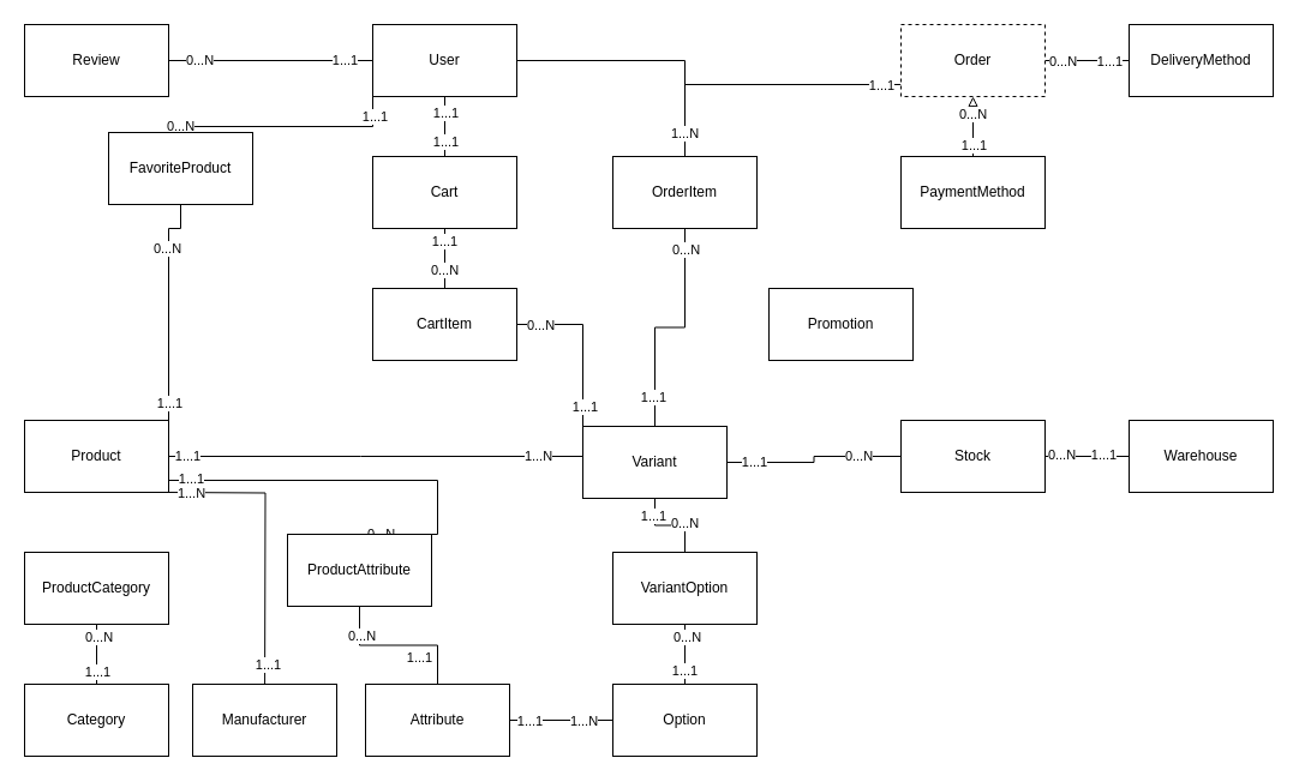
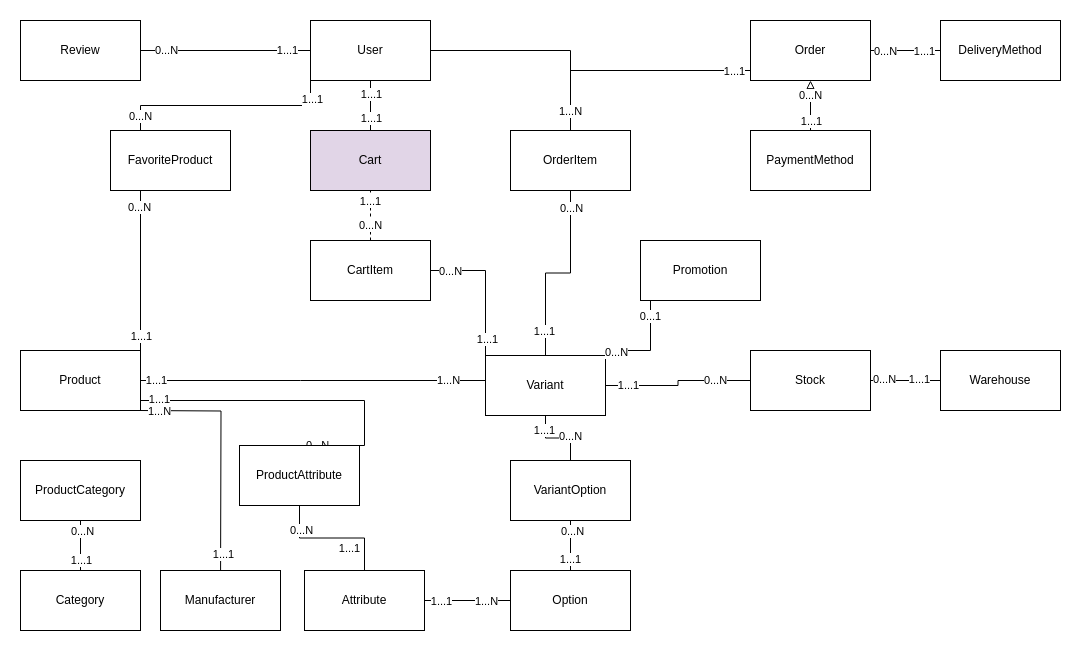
- <mxCell id="17" value="Order" style="rounded=0;whiteSpace=wrap;html=1;dashed=1;" vertex="1" parent="1"><mxGeometry x="750" y="20" width="120" height="60" as="geometry" /></mxCell>
+ <mxCell id="17" value="Order" style="rounded=0;whiteSpace=wrap;html=1;" vertex="1" parent="1"><mxGeometry x="750" y="20" width="120" height="60" as="geometry" /></mxCell>
- <mxCell id="18" value="FavoriteProduct" style="rounded=0;whiteSpace=wrap;html=1;" vertex="1" parent="1"><mxGeometry x="90" y="110" width="120" height="60" as="geometry" /></mxCell>
+ <mxCell id="18" value="FavoriteProduct" style="rounded=0;whiteSpace=wrap;html=1;" vertex="1" parent="1"><mxGeometry x="110" y="130" width="120" height="60" as="geometry" /></mxCell>
- <mxCell id="10" value="Cart" style="rounded=0;whiteSpace=wrap;html=1;" vertex="1" parent="1"><mxGeometry x="310" y="130" width="120" height="60" as="geometry" /></mxCell>
+ <mxCell id="10" value="Cart" style="rounded=0;whiteSpace=wrap;html=1;fillColor=#e1d5e7;" vertex="1" parent="1"><mxGeometry x="310" y="130" width="120" height="60" as="geometry" /></mxCell>
- <mxCell id="40" style="rounded=0;orthogonalLoop=1;jettySize=auto;html=1;exitX=0.5;exitY=0;exitDx=0;exitDy=0;entryX=0.5;entryY=1;entryDx=0;entryDy=0;endArrow=none;endFill=0;" edge="1" parent="1" source="57" target="10"><mxGeometry relative="1" as="geometry"><mxPoint x="430" y="190" as="sourcePoint" /><mxPoint x="360" y="310" as="targetPoint" /></mxGeometry></mxCell>
+ <mxCell id="40" style="rounded=0;orthogonalLoop=1;jettySize=auto;html=1;exitX=0.5;exitY=0;exitDx=0;exitDy=0;entryX=0.5;entryY=1;entryDx=0;entryDy=0;endArrow=none;endFill=0;dashed=1;" edge="1" parent="1" source="57" target="10"><mxGeometry relative="1" as="geometry"><mxPoint x="430" y="190" as="sourcePoint" /><mxPoint x="360" y="310" as="targetPoint" /></mxGeometry></mxCell>
+ <mxCell id="66" style="edgeStyle=orthogonalEdgeStyle;rounded=0;orthogonalLoop=1;jettySize=auto;html=1;entryX=1;entryY=0;entryDx=0;entryDy=0;endArrow=none;endFill=0;" edge="1" parent="1" source="69" target="27"><mxGeometry relative="1" as="geometry"><Array as="points"><mxPoint x="650" y="350" /></Array></mxGeometry></mxCell>
+ <mxCell id="67" value="0...N" style="edgeLabel;html=1;align=center;verticalAlign=middle;resizable=0;points=[];" vertex="1" connectable="0" parent="66"><mxGeometry x="0.7" y="1" relative="1" as="geometry"><mxPoint as="offset" /></mxGeometry></mxCell>
+ <mxCell id="68" value="0...1" style="edgeLabel;html=1;align=center;verticalAlign=middle;resizable=0;points=[];" vertex="1" connectable="0" parent="66"><mxGeometry x="-0.696" y="-1" relative="1" as="geometry"><mxPoint as="offset" /></mxGeometry></mxCell>
